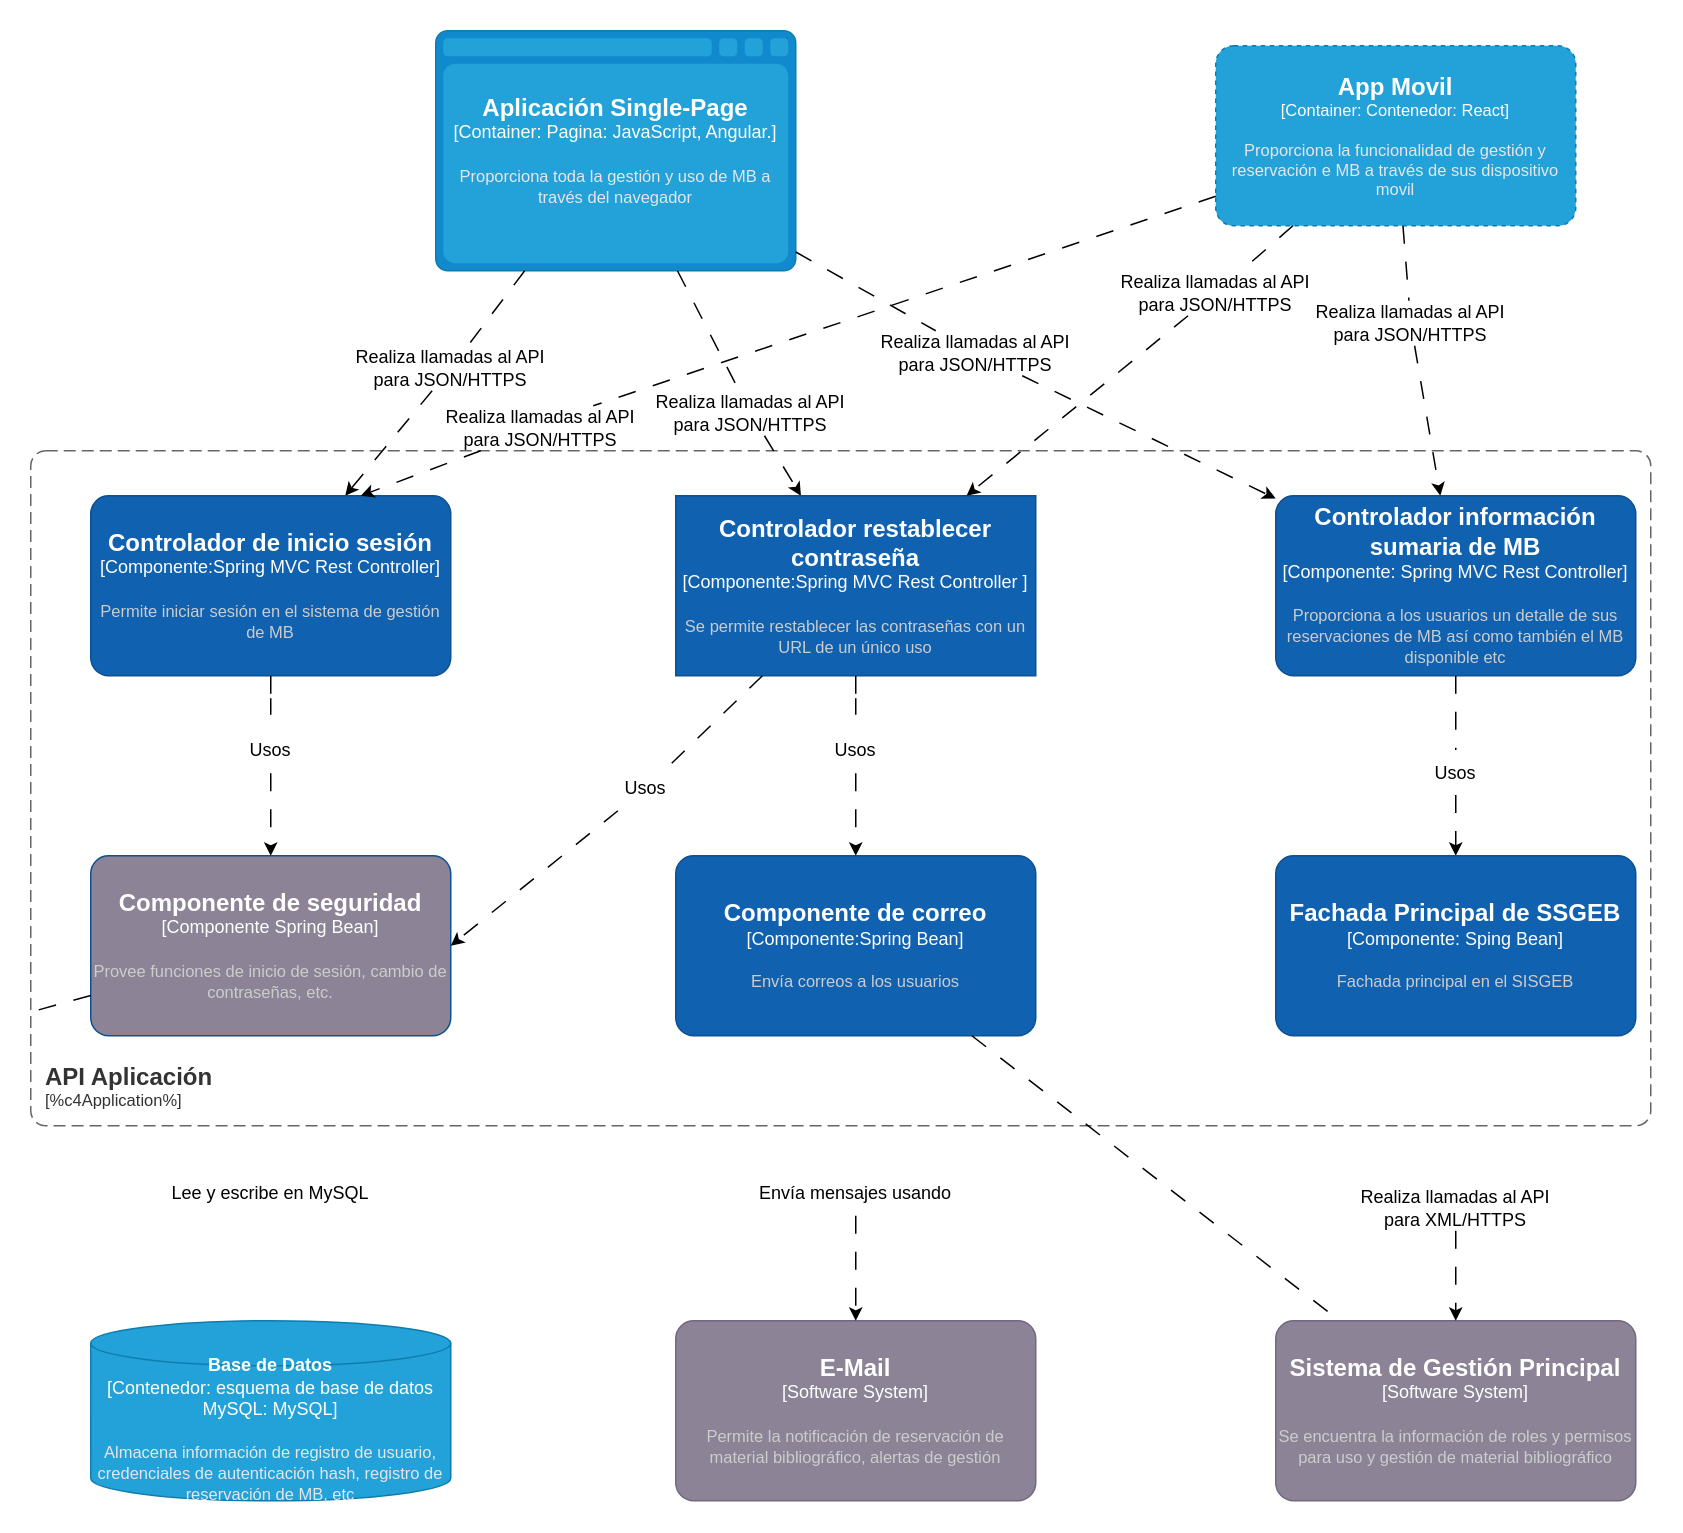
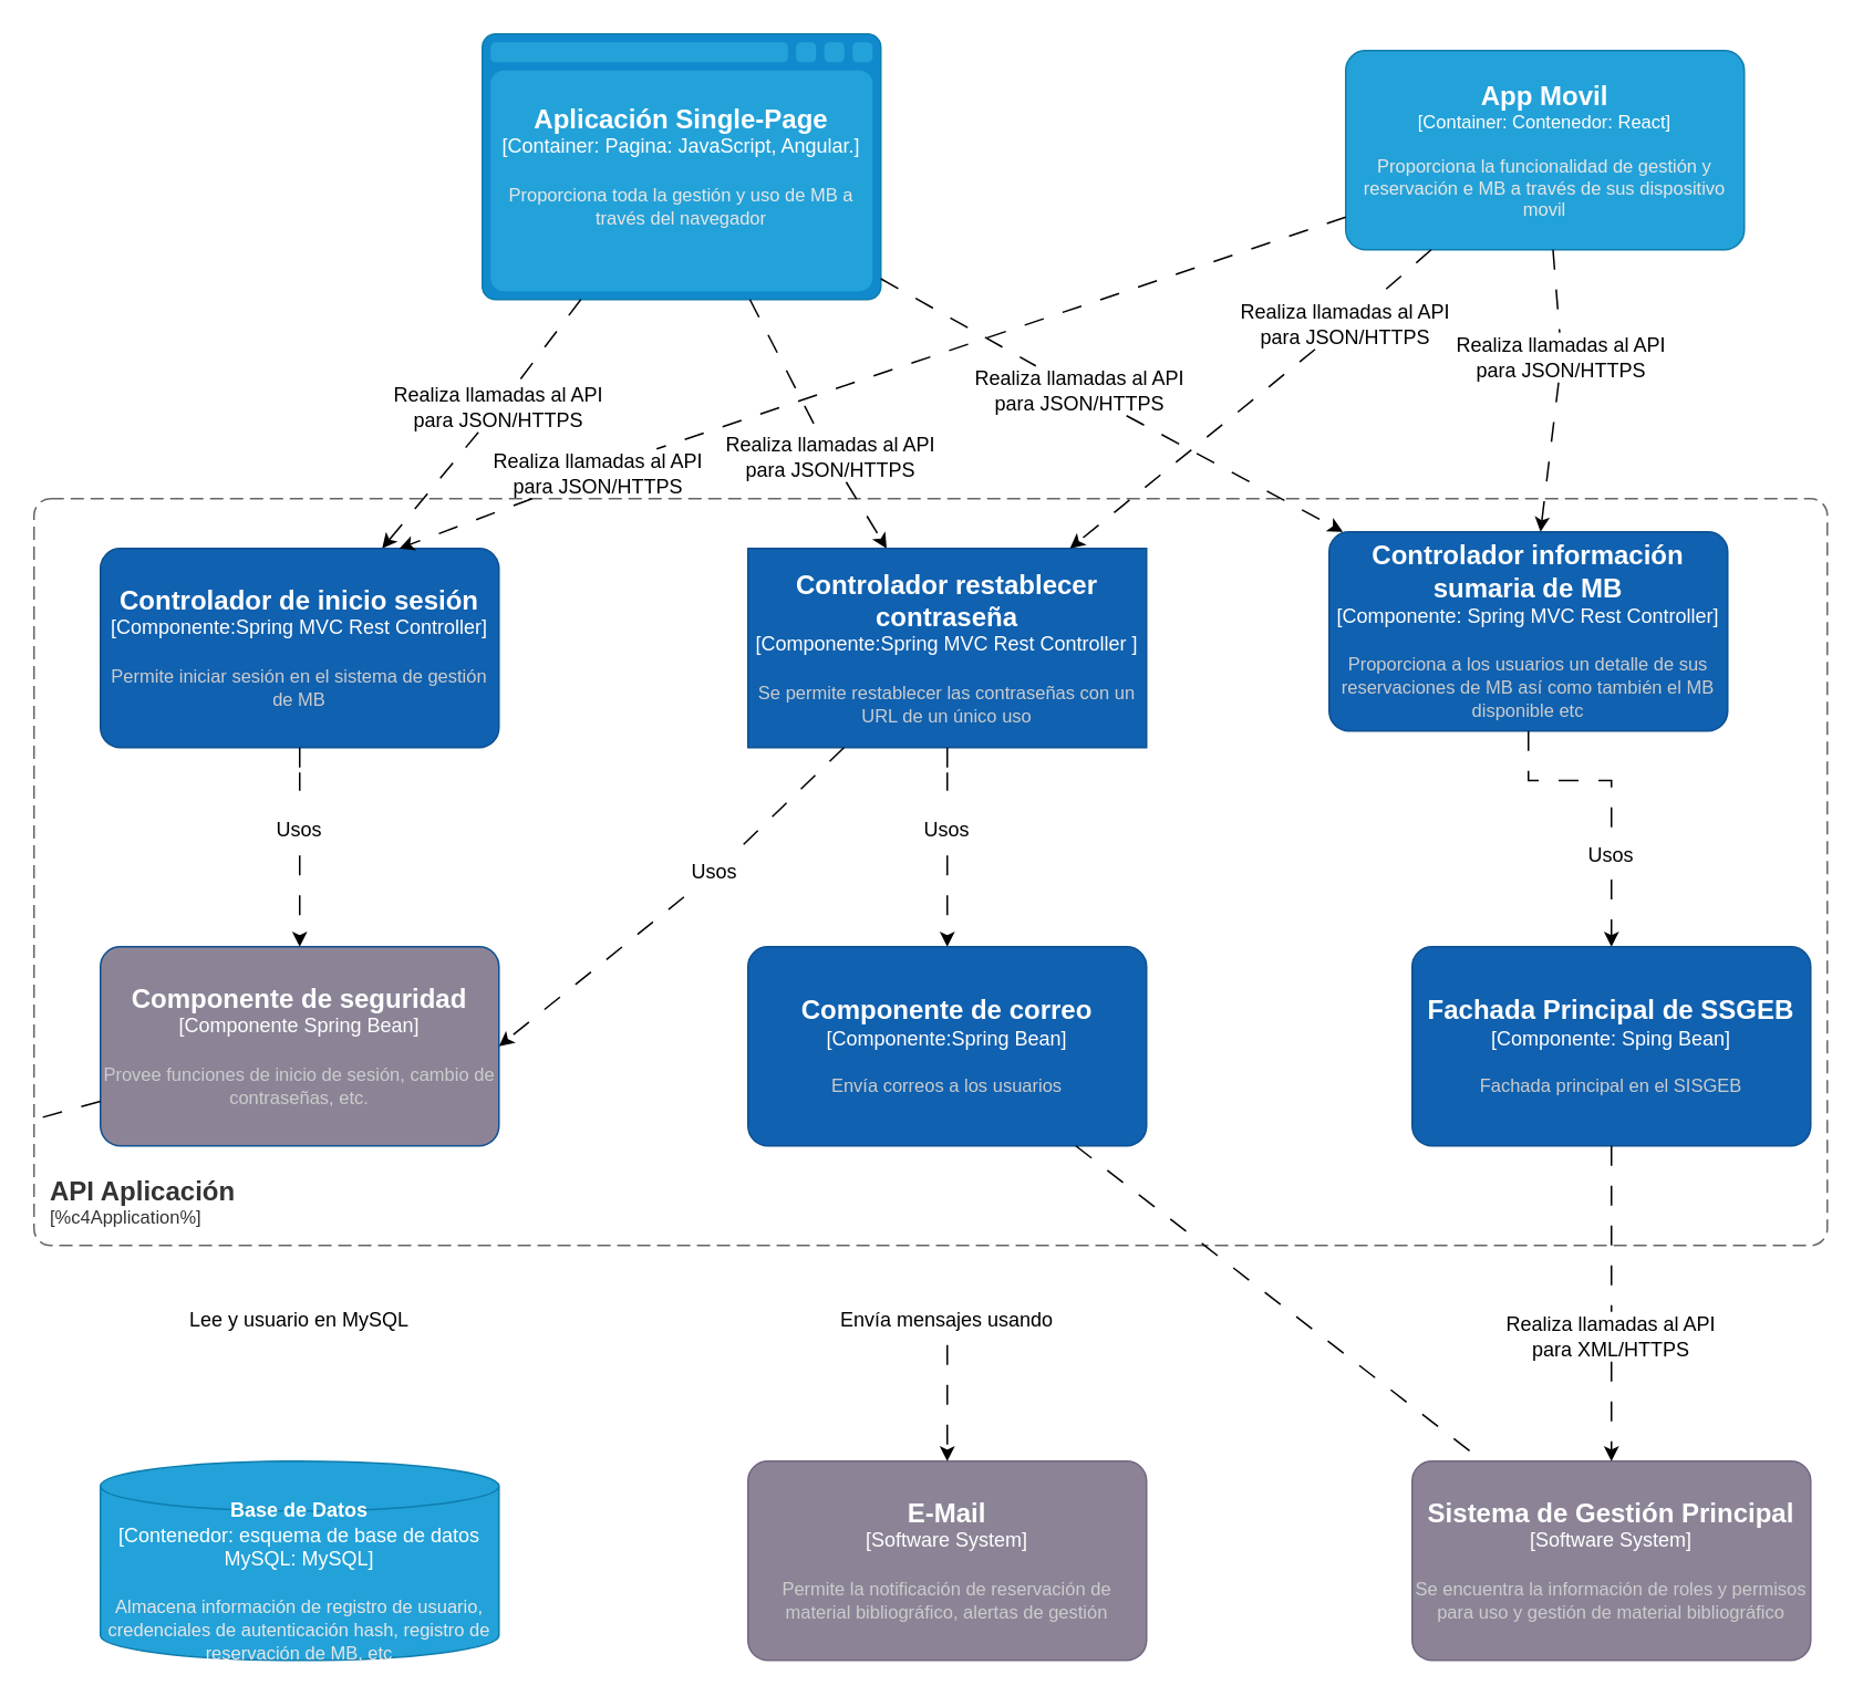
- <mxCell id="22" value="&lt;font style=&quot;font-size: 16px&quot;&gt;&lt;b&gt;App Movil&lt;/b&gt;&lt;/font&gt;&lt;div&gt;[Container: Contenedor: React]&lt;/div&gt;&lt;br&gt;&lt;div&gt;&lt;font style=&quot;font-size: 11px&quot;&gt;&lt;font color=&quot;#E6E6E6&quot;&gt;Proporciona la funcionalidad de gestión y reservación e MB a través de sus dispositivo movil&lt;/font&gt;&lt;/div&gt;" style="rounded=1;whiteSpace=wrap;html=1;fontSize=11;labelBackgroundColor=none;fillColor=#23A2D9;fontColor=#ffffff;align=center;arcSize=10;strokeColor=#0E7DAD;metaEdit=1;resizable=0;points=[[0.25,0,0],[0.5,0,0],[0.75,0,0],[1,0.25,0],[1,0.5,0],[1,0.75,0],[0.75,1,0],[0.5,1,0],[0.25,1,0],[0,0.75,0],[0,0.5,0],[0,0.25,0]];dashed=1;" vertex="1" parent="1"><mxGeometry x="810" y="30" width="240" height="120" as="geometry" /></mxCell>
+ <mxCell id="22" value="&lt;font style=&quot;font-size: 16px&quot;&gt;&lt;b&gt;App Movil&lt;/b&gt;&lt;/font&gt;&lt;div&gt;[Container: Contenedor: React]&lt;/div&gt;&lt;br&gt;&lt;div&gt;&lt;font style=&quot;font-size: 11px&quot;&gt;&lt;font color=&quot;#E6E6E6&quot;&gt;Proporciona la funcionalidad de gestión y reservación e MB a través de sus dispositivo movil&lt;/font&gt;&lt;/div&gt;" style="rounded=1;whiteSpace=wrap;html=1;fontSize=11;labelBackgroundColor=none;fillColor=#23A2D9;fontColor=#ffffff;align=center;arcSize=10;strokeColor=#0E7DAD;metaEdit=1;resizable=0;points=[[0.25,0,0],[0.5,0,0],[0.75,0,0],[1,0.25,0],[1,0.5,0],[1,0.75,0],[0.75,1,0],[0.5,1,0],[0.25,1,0],[0,0.75,0],[0,0.5,0],[0,0.25,0]];" vertex="1" parent="1"><mxGeometry x="810" y="30" width="240" height="120" as="geometry" /></mxCell>
- <mxCell id="15" value="&lt;font style=&quot;font-size: 16px&quot;&gt;&lt;b&gt;Controlador información sumaria de MB&lt;/b&gt;&lt;/font&gt;&lt;div&gt;[Componente: Spring MVC Rest Controller]&lt;/div&gt;&lt;br&gt;&lt;div&gt;&lt;font style=&quot;font-size: 11px&quot;&gt;&lt;font color=&quot;#cccccc&quot;&gt;Proporciona a los usuarios un detalle de sus reservaciones de MB así como también el MB disponible etc&lt;/font&gt;&lt;/div&gt;" style="rounded=1;whiteSpace=wrap;html=1;labelBackgroundColor=none;fillColor=#1061B0;fontColor=#ffffff;align=center;arcSize=10;strokeColor=#0D5091;metaEdit=1;resizable=0;points=[[0.25,0,0],[0.5,0,0],[0.75,0,0],[1,0.25,0],[1,0.5,0],[1,0.75,0],[0.75,1,0],[0.5,1,0],[0.25,1,0],[0,0.75,0],[0,0.5,0],[0,0.25,0]];" vertex="1" parent="1"><mxGeometry x="850" y="330" width="240" height="120" as="geometry" /></mxCell>
+ <mxCell id="15" value="&lt;font style=&quot;font-size: 16px&quot;&gt;&lt;b&gt;Controlador información sumaria de MB&lt;/b&gt;&lt;/font&gt;&lt;div&gt;[Componente: Spring MVC Rest Controller]&lt;/div&gt;&lt;br&gt;&lt;div&gt;&lt;font style=&quot;font-size: 11px&quot;&gt;&lt;font color=&quot;#cccccc&quot;&gt;Proporciona a los usuarios un detalle de sus reservaciones de MB así como también el MB disponible etc&lt;/font&gt;&lt;/div&gt;" style="rounded=1;whiteSpace=wrap;html=1;labelBackgroundColor=none;fillColor=#1061B0;fontColor=#ffffff;align=center;arcSize=10;strokeColor=#0D5091;metaEdit=1;resizable=0;points=[[0.25,0,0],[0.5,0,0],[0.75,0,0],[1,0.25,0],[1,0.5,0],[1,0.75,0],[0.75,1,0],[0.5,1,0],[0.25,1,0],[0,0.75,0],[0,0.5,0],[0,0.25,0]];" vertex="1" parent="1"><mxGeometry x="800" y="320" width="240" height="120" as="geometry" /></mxCell>
+ <mxCell id="46" value="" style="rounded=0;orthogonalLoop=1;jettySize=auto;html=1;dashed=1;dashPattern=12 12;endArrow=none;endFill=0;" edge="1" parent="1" source="16" target="47"><mxGeometry relative="1" as="geometry"><mxPoint x="970" y="690" as="sourcePoint" /><mxPoint x="970" y="880" as="targetPoint" /></mxGeometry></mxCell>
- <mxCell id="51" value="Lee y escribe en MySQL" style="text;html=1;align=center;verticalAlign=middle;whiteSpace=wrap;rounded=0;" vertex="1" parent="1"><mxGeometry x="110" y="780" width="140" height="30" as="geometry" /></mxCell>
+ <mxCell id="51" value="Lee y usuario en MySQL" style="text;html=1;align=center;verticalAlign=middle;whiteSpace=wrap;rounded=0;" vertex="1" parent="1"><mxGeometry x="110" y="780" width="140" height="30" as="geometry" /></mxCell>
